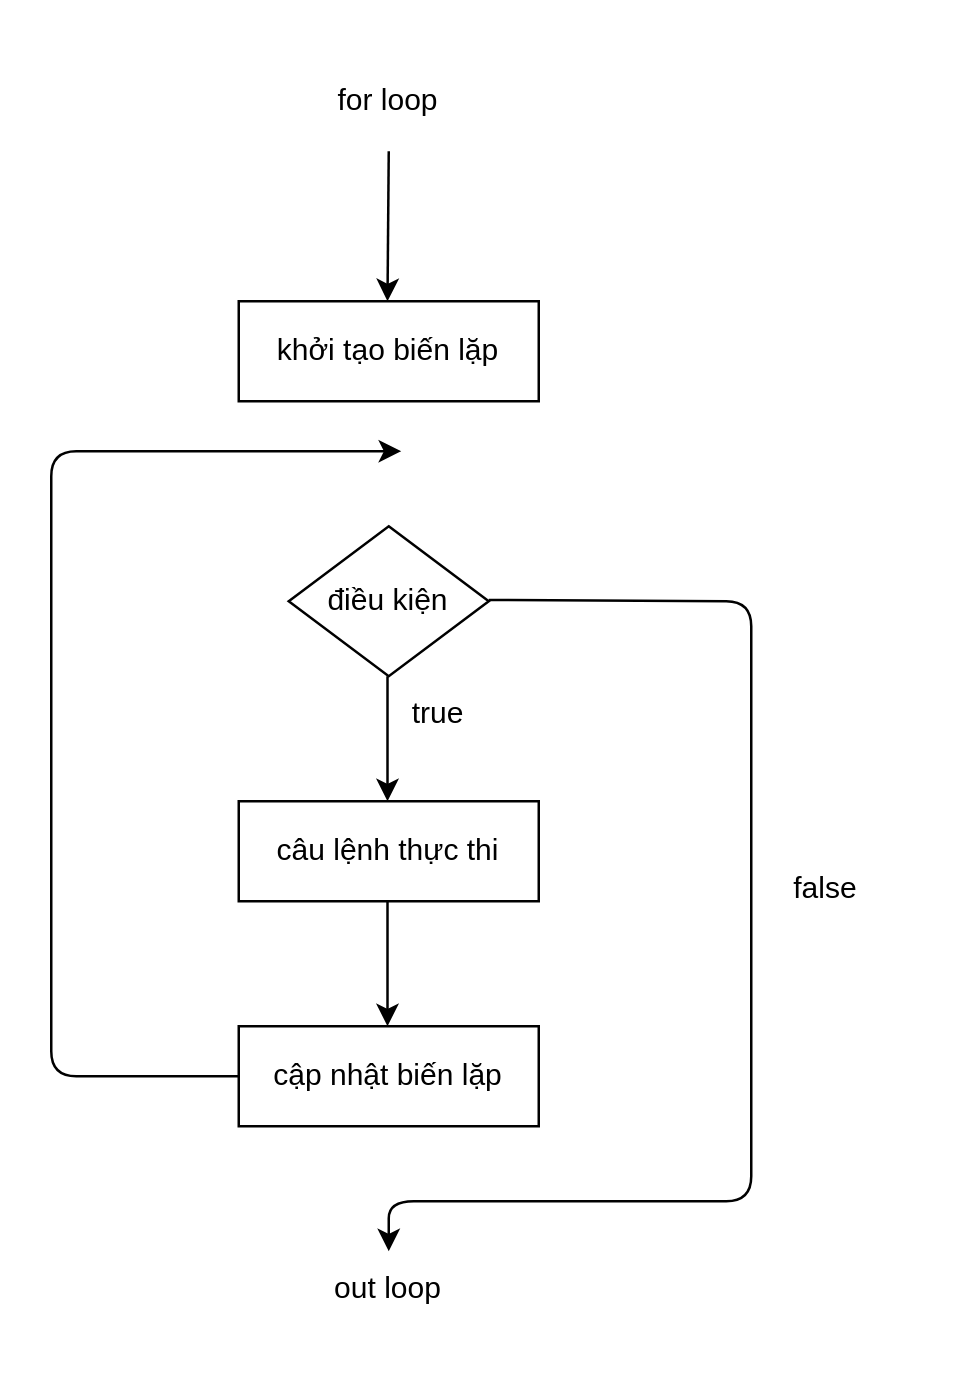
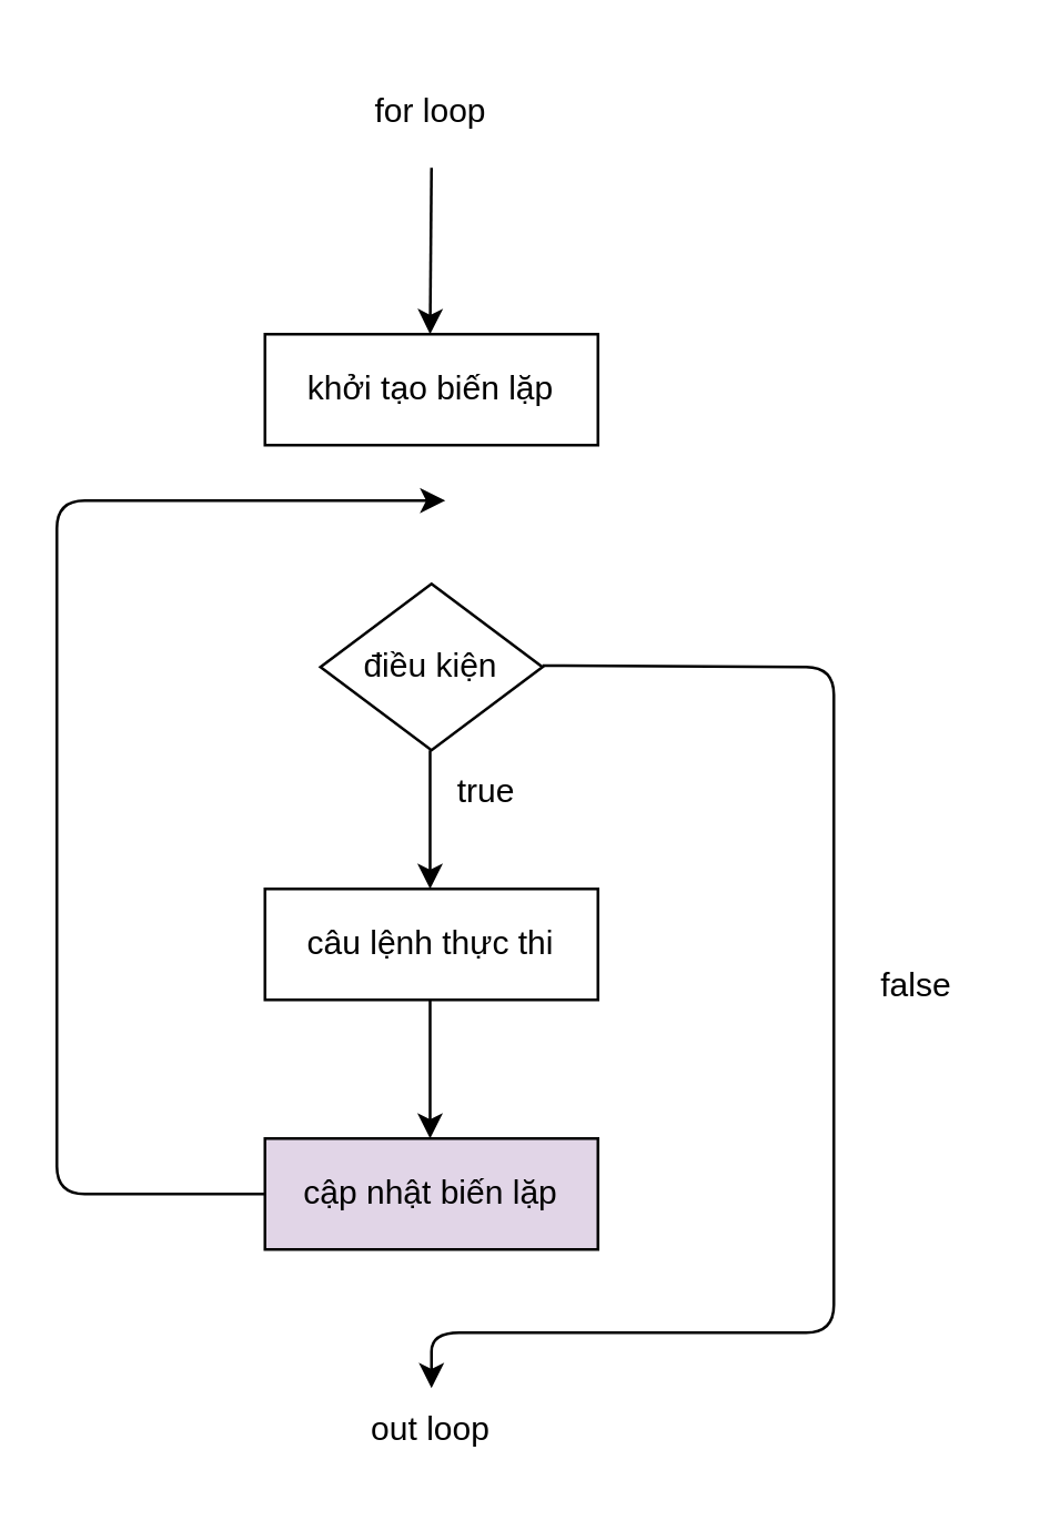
- <mxCell id="7" value="cập nhật biến lặp" style="whiteSpace=wrap;html=1;" vertex="1" parent="1"><mxGeometry x="95" y="410" width="120" height="40" as="geometry" /></mxCell>
+ <mxCell id="7" value="cập nhật biến lặp" style="whiteSpace=wrap;html=1;fillColor=#e1d5e7;" vertex="1" parent="1"><mxGeometry x="95" y="410" width="120" height="40" as="geometry" /></mxCell>
